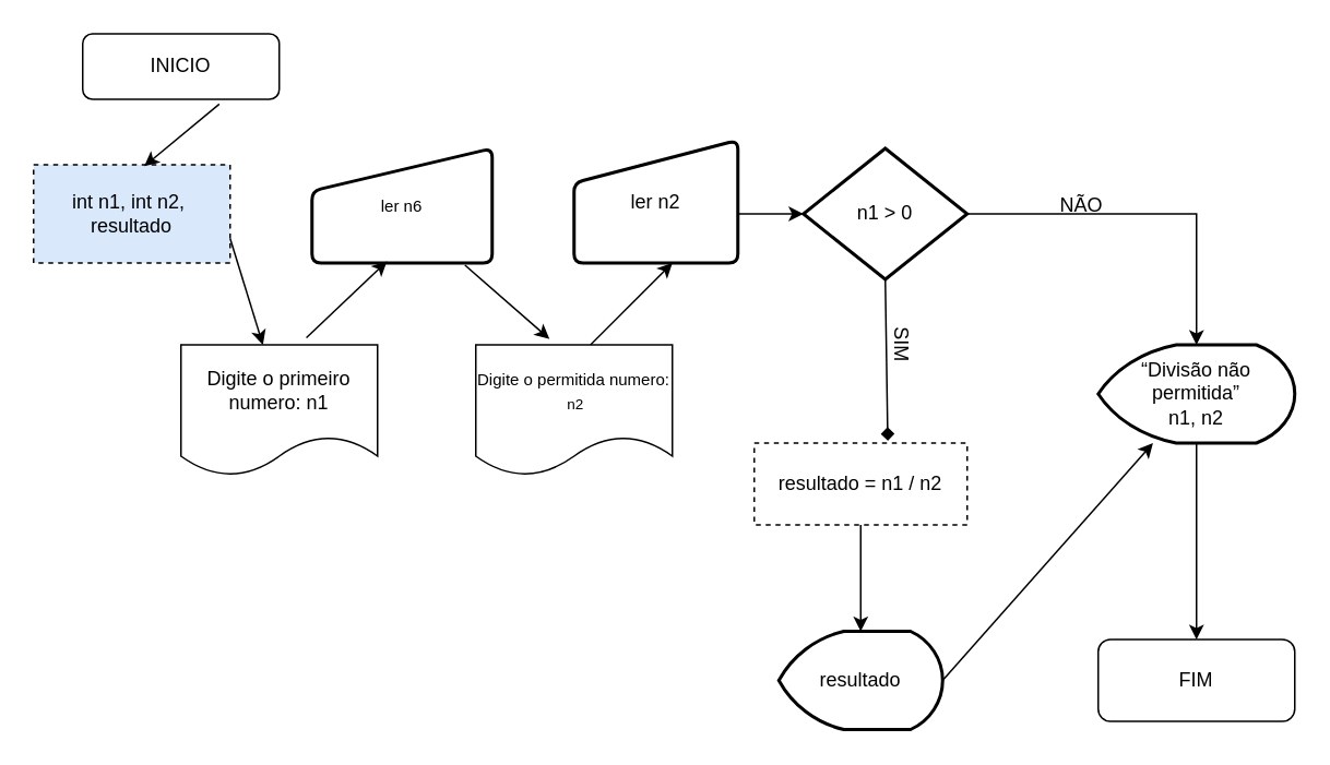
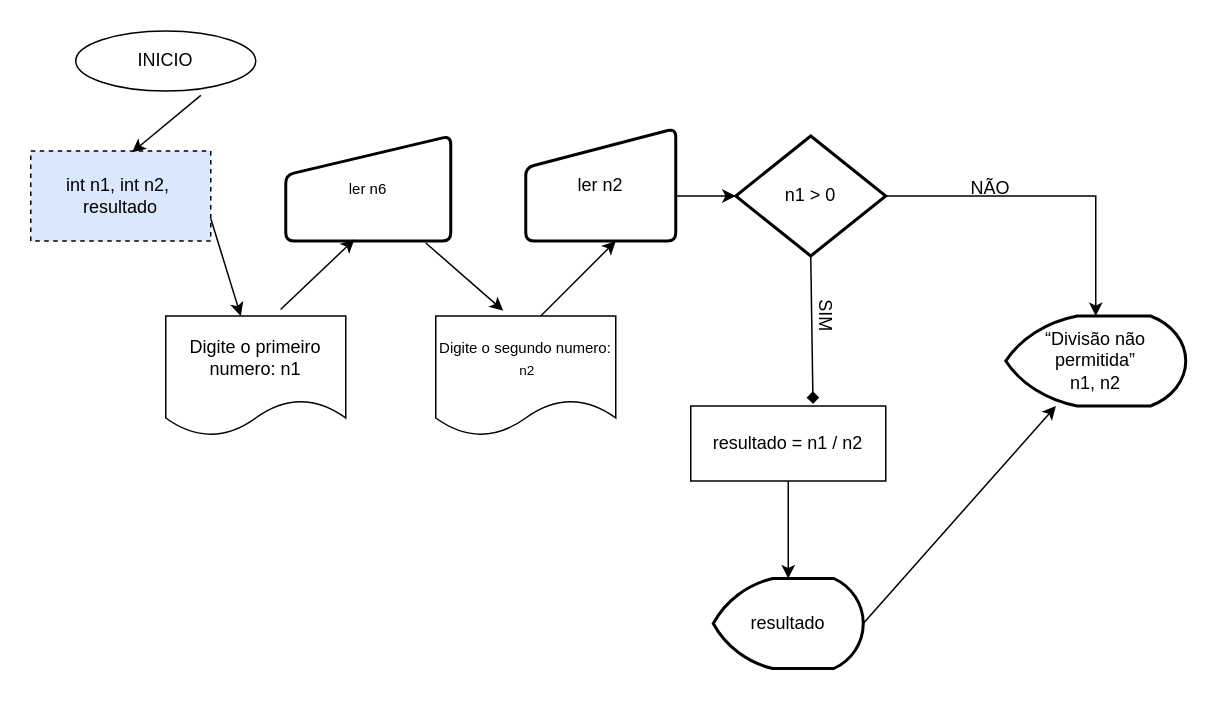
- <mxCell id="2" value="INICIO" style="rounded=1;whiteSpace=wrap;html=1;" vertex="1" parent="1"><mxGeometry x="50" y="20" width="120" height="40" as="geometry" /></mxCell>
+ <mxCell id="2" value="INICIO" style="ellipse;whiteSpace=wrap;html=1;" vertex="1" parent="1"><mxGeometry x="50" y="20" width="120" height="40" as="geometry" /></mxCell>
- <mxCell id="23" value="&lt;font style=&quot;border-color: var(--border-color); font-size: 10px;&quot;&gt;Digite o permitida numero:&lt;br style=&quot;border-color: var(--border-color);&quot;&gt;&lt;/font&gt;&lt;font style=&quot;border-color: var(--border-color); font-size: 9px;&quot;&gt;&amp;nbsp;n2&lt;/font&gt;" style="shape=document;whiteSpace=wrap;html=1;boundedLbl=1;" vertex="1" parent="1"><mxGeometry x="290" y="210" width="120" height="80" as="geometry" /></mxCell>
+ <mxCell id="23" value="&lt;font style=&quot;border-color: var(--border-color); font-size: 10px;&quot;&gt;Digite o segundo numero:&lt;br style=&quot;border-color: var(--border-color);&quot;&gt;&lt;/font&gt;&lt;font style=&quot;border-color: var(--border-color); font-size: 9px;&quot;&gt;&amp;nbsp;n2&lt;/font&gt;" style="shape=document;whiteSpace=wrap;html=1;boundedLbl=1;" vertex="1" parent="1"><mxGeometry x="290" y="210" width="120" height="80" as="geometry" /></mxCell>
- <mxCell id="11" value="resultado = n1 / n2" style="rounded=0;whiteSpace=wrap;html=1;dashed=1;" vertex="1" parent="1"><mxGeometry x="460" y="270" width="130" height="50" as="geometry" /></mxCell>
+ <mxCell id="11" value="resultado = n1 / n2" style="rounded=0;whiteSpace=wrap;html=1;" vertex="1" parent="1"><mxGeometry x="460" y="270" width="130" height="50" as="geometry" /></mxCell>
- <mxCell id="16" value="" style="endArrow=classic;html=1;rounded=0;exitX=0.5;exitY=1;exitDx=0;exitDy=0;exitPerimeter=0;entryX=0.5;entryY=0;entryDx=0;entryDy=0;" edge="1" parent="1" source="10" target="13"><mxGeometry width="50" height="50" relative="1" as="geometry"><mxPoint x="700" y="340" as="sourcePoint" /><mxPoint x="750" y="290" as="targetPoint" /><Array as="points" /></mxGeometry></mxCell>
- <mxCell id="13" value="FIM" style="rounded=1;whiteSpace=wrap;html=1;" vertex="1" parent="1"><mxGeometry x="670" y="390" width="120" height="50" as="geometry" /></mxCell>
